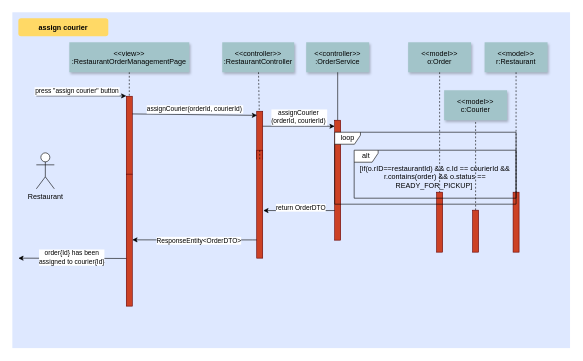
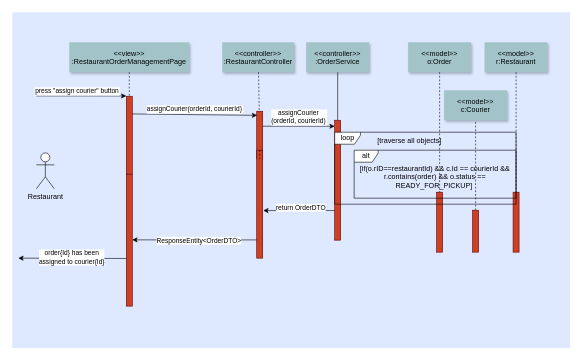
- <mxCell id="27" value="assign courier" style="rounded=1;fontStyle=1;fillColor=#FFD966;strokeColor=none" vertex="1" parent="1"><mxGeometry x="30" y="30" width="150" height="30" as="geometry" /></mxCell>
+ <mxCell id="31" value="[traverse all objects]" style="text;html=1;align=center;verticalAlign=middle;whiteSpace=wrap;rounded=0;" vertex="1" parent="1"><mxGeometry x="615" y="220" width="135" height="30" as="geometry" /></mxCell>
